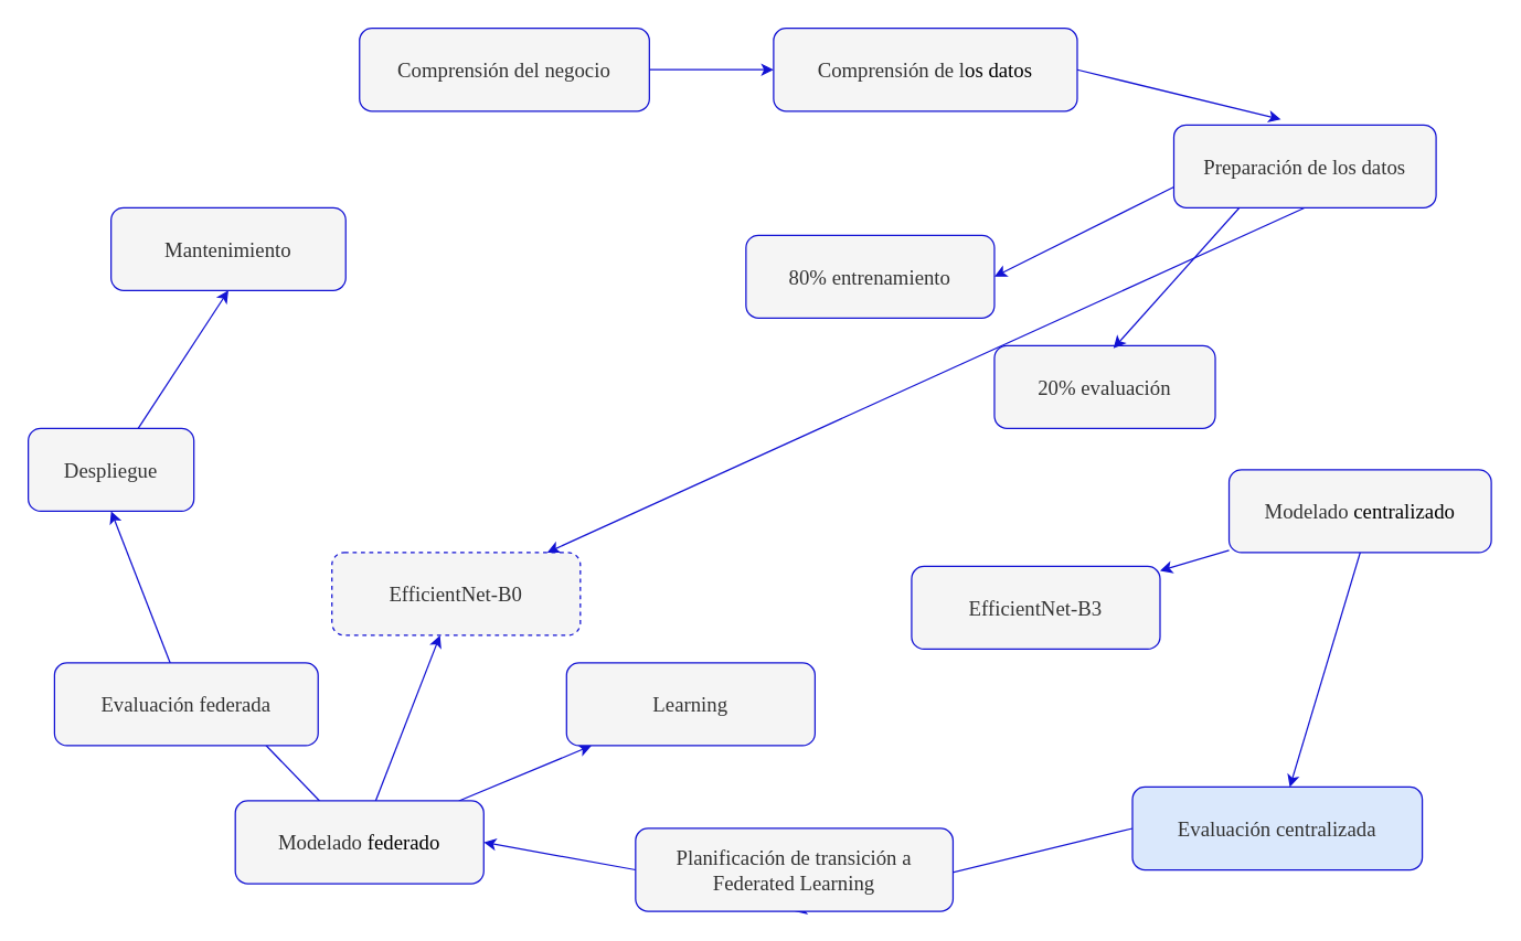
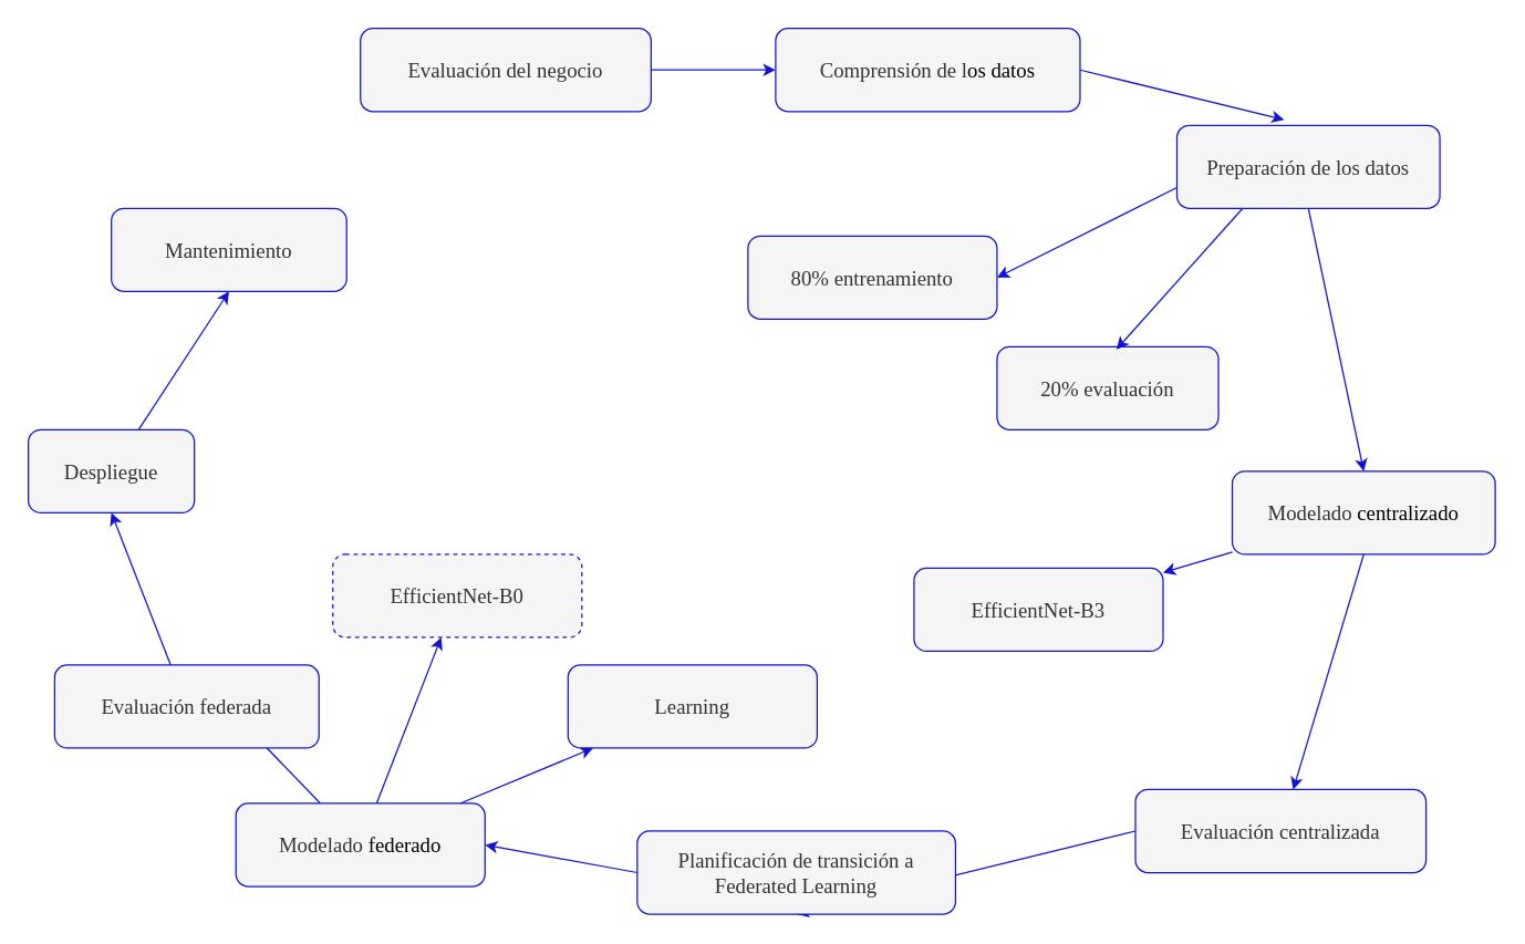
- <mxCell id="3" value="Comprensión del negocio" style="rounded=1;whiteSpace=wrap;html=1;fontSize=15;fontStyle=0;strokeColor=light-dark(#1212d3, #e0e0ff);fillColor=#f5f5f5;fontColor=#333333;strokeWidth=1;fontFamily=Times New Roman;" parent="1" vertex="1"><mxGeometry x="260" y="20" width="210" height="60" as="geometry" /></mxCell>
+ <mxCell id="3" value="Evaluación del negocio" style="rounded=1;whiteSpace=wrap;html=1;fontSize=15;fontStyle=0;strokeColor=light-dark(#1212d3, #e0e0ff);fillColor=#f5f5f5;fontColor=#333333;strokeWidth=1;fontFamily=Times New Roman;" parent="1" vertex="1"><mxGeometry x="260" y="20" width="210" height="60" as="geometry" /></mxCell>
- <mxCell id="6" style="edgeStyle=orthogonalEdgeStyle;rounded=0;orthogonalLoop=1;jettySize=auto;html=1;exitX=0.5;exitY=1;exitDx=0;exitDy=0;curved=1;noEdgeStyle=1;fontSize=15;fontStyle=0;strokeColor=light-dark(#1212d3, #e0e0ff);fillColor=#dae8fc;strokeWidth=1;fontFamily=Times New Roman;" parent="1" source="8" target="30" edge="1"><mxGeometry relative="1" as="geometry"><mxPoint x="820" y="470" as="targetPoint" /></mxGeometry></mxCell>
+ <mxCell id="6" style="edgeStyle=orthogonalEdgeStyle;rounded=0;orthogonalLoop=1;jettySize=auto;html=1;exitX=0.5;exitY=1;exitDx=0;exitDy=0;curved=1;noEdgeStyle=1;entryX=0.5;entryY=0;entryDx=0;entryDy=0;fontSize=15;fontStyle=0;strokeColor=light-dark(#1212d3, #e0e0ff);fillColor=#dae8fc;strokeWidth=1;fontFamily=Times New Roman;" parent="1" source="8" target="11" edge="1"><mxGeometry relative="1" as="geometry"><mxPoint x="820" y="470" as="targetPoint" /></mxGeometry></mxCell>
- <mxCell id="13" value="Evaluación centralizada" style="rounded=1;whiteSpace=wrap;html=1;fontSize=15;fontStyle=0;strokeColor=light-dark(#1212d3, #e0e0ff);fillColor=#dae8fc;fontColor=#333333;strokeWidth=1;fontFamily=Times New Roman;" parent="1" vertex="1"><mxGeometry x="820" y="570" width="210" height="60" as="geometry" /></mxCell>
+ <mxCell id="13" value="Evaluación centralizada" style="rounded=1;whiteSpace=wrap;html=1;fontSize=15;fontStyle=0;strokeColor=light-dark(#1212d3, #e0e0ff);fillColor=#f5f5f5;fontColor=#333333;strokeWidth=1;fontFamily=Times New Roman;" parent="1" vertex="1"><mxGeometry x="820" y="570" width="210" height="60" as="geometry" /></mxCell>
